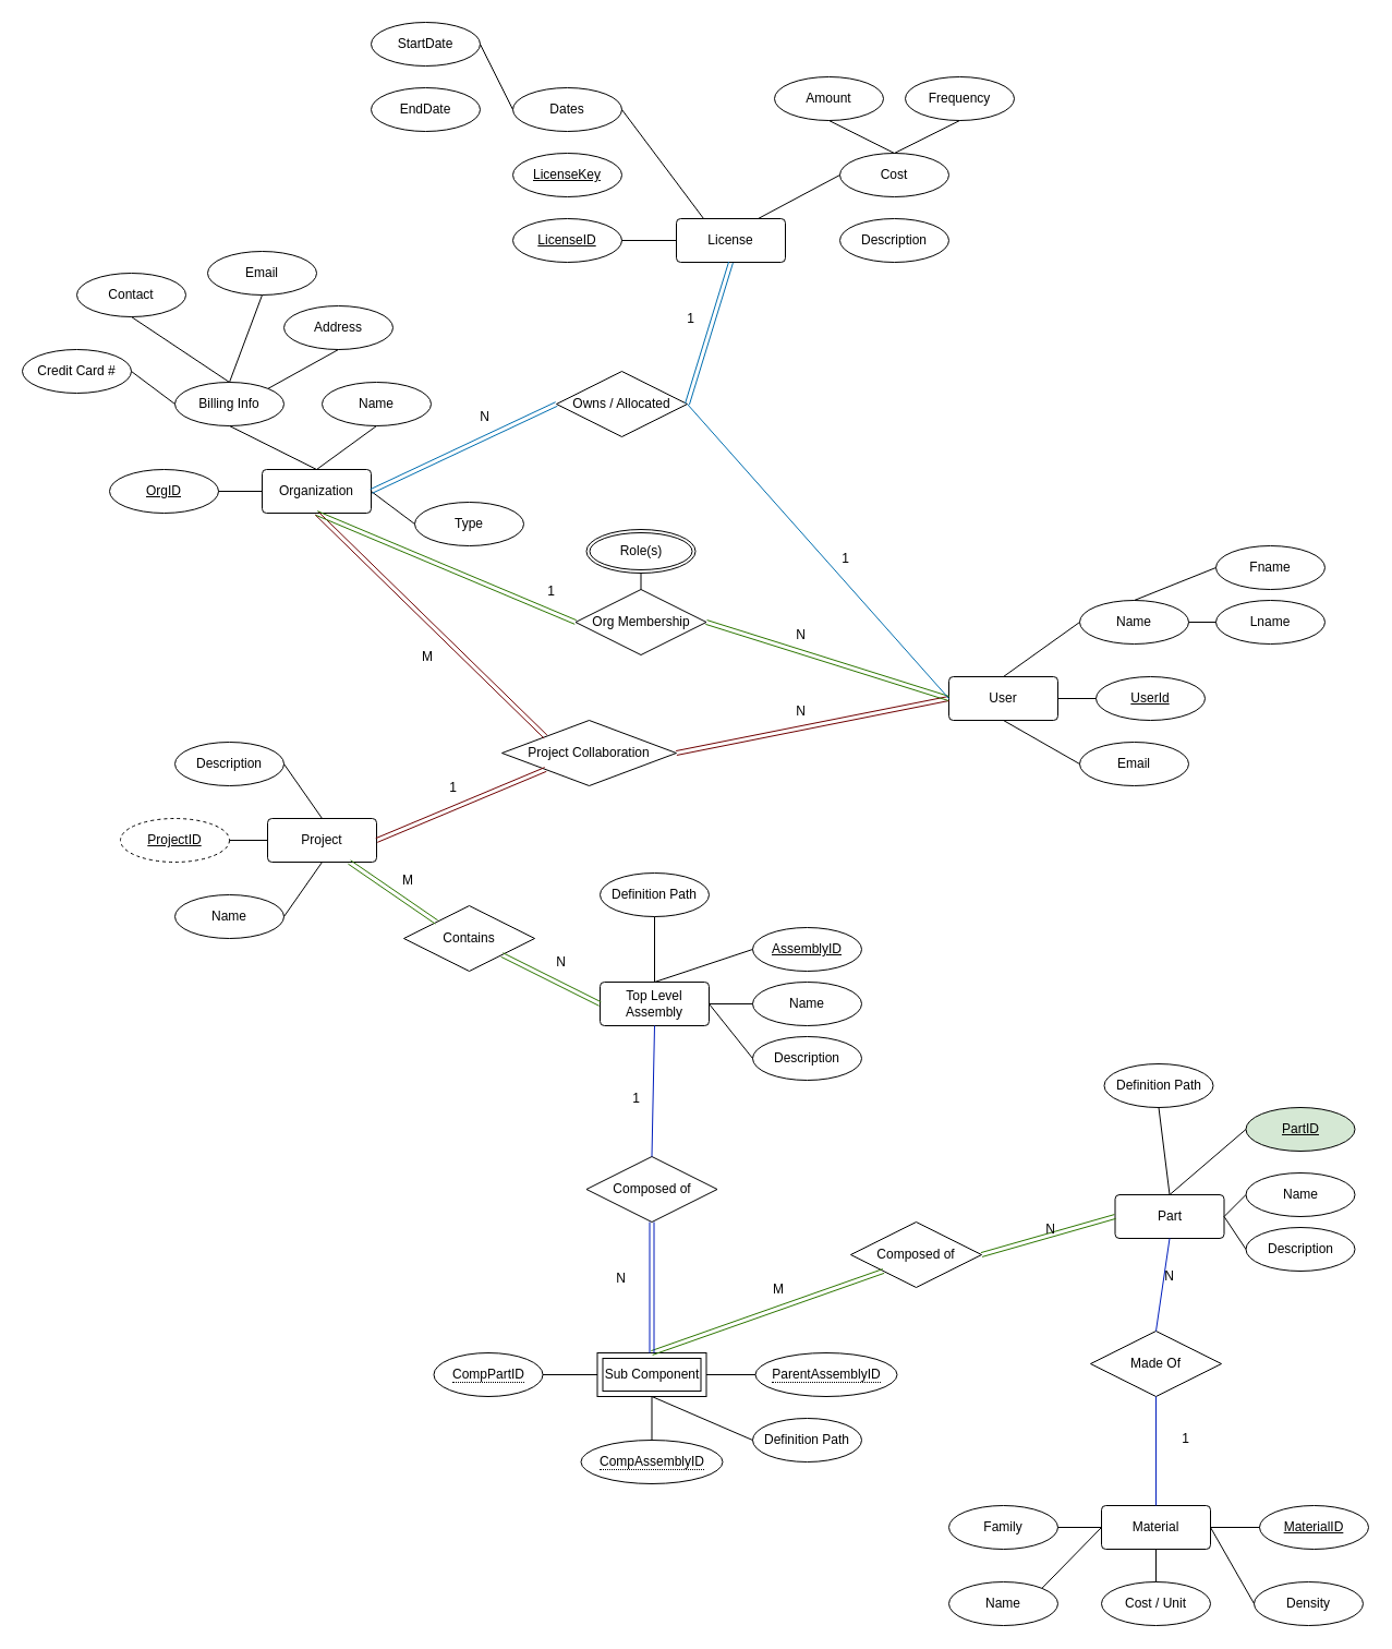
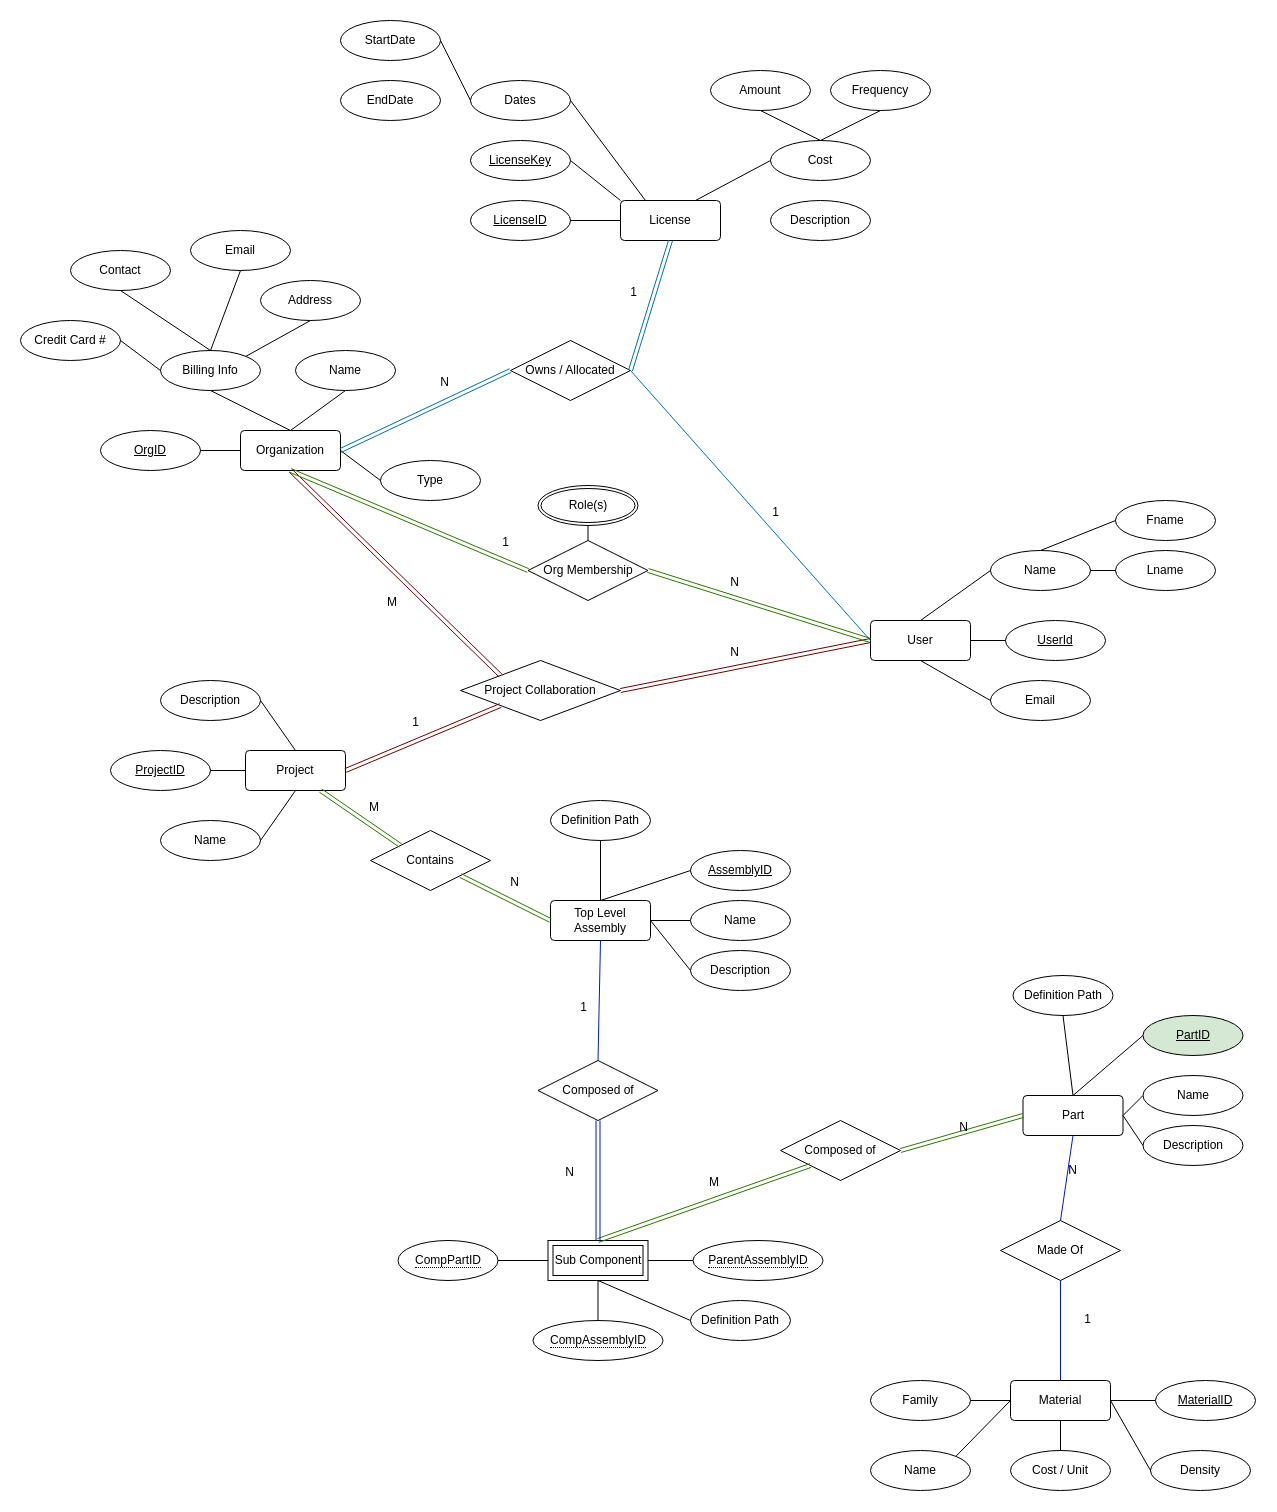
+ <mxCell id="54" value="" style="endArrow=none;html=1;rounded=0;exitX=1;exitY=0.5;exitDx=0;exitDy=0;entryX=0;entryY=0;entryDx=0;entryDy=0;" parent="1" source="49" target="39" edge="1"><mxGeometry width="50" height="50" relative="1" as="geometry"><mxPoint x="710" y="130" as="sourcePoint" /><mxPoint x="760" y="80" as="targetPoint" /></mxGeometry></mxCell>
- <mxCell id="33" value="ProjectID" style="ellipse;whiteSpace=wrap;html=1;align=center;fontStyle=4;dashed=1;" parent="31" vertex="1"><mxGeometry y="70" width="100" height="40" as="geometry" /></mxCell>
+ <mxCell id="33" value="ProjectID" style="ellipse;whiteSpace=wrap;html=1;align=center;fontStyle=4;" parent="31" vertex="1"><mxGeometry y="70" width="100" height="40" as="geometry" /></mxCell>
